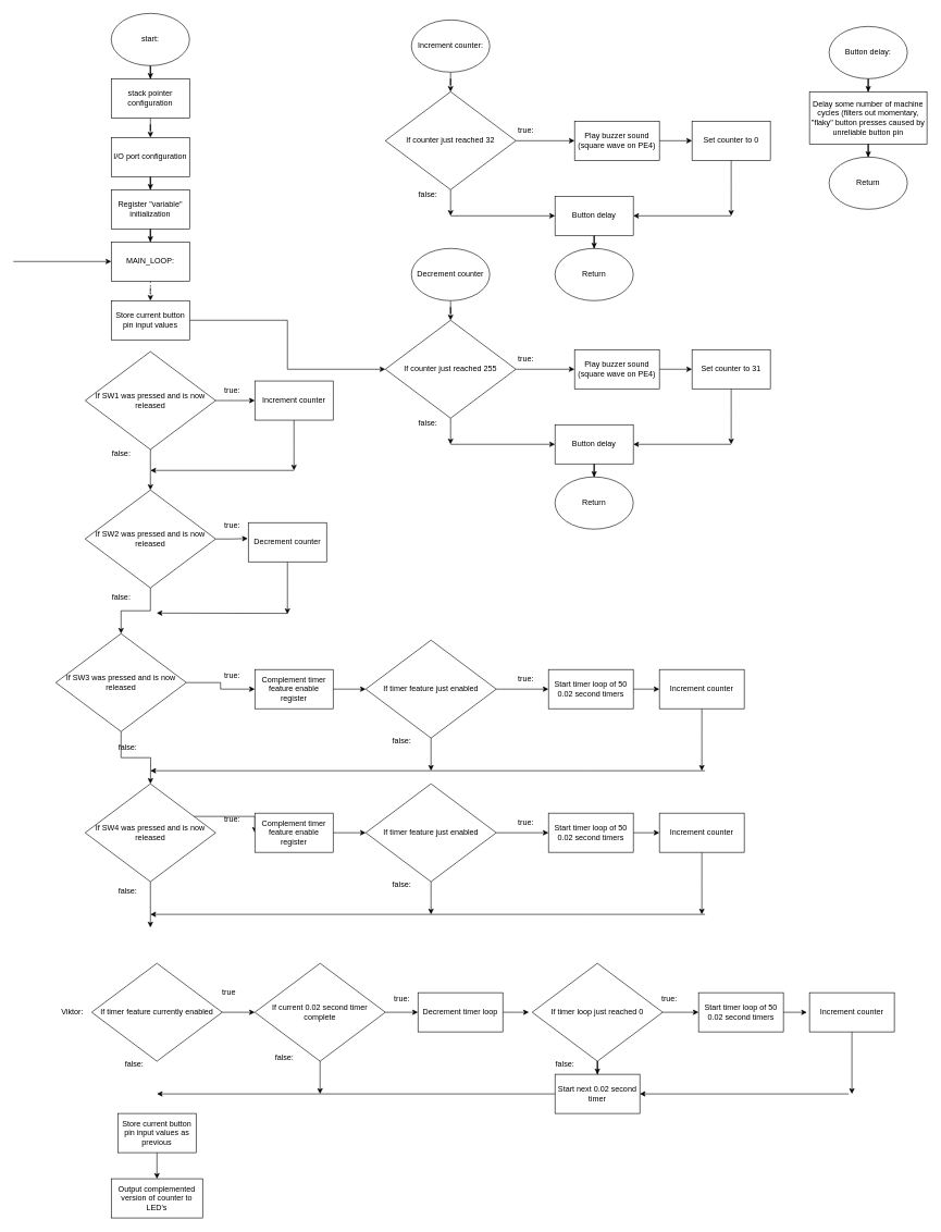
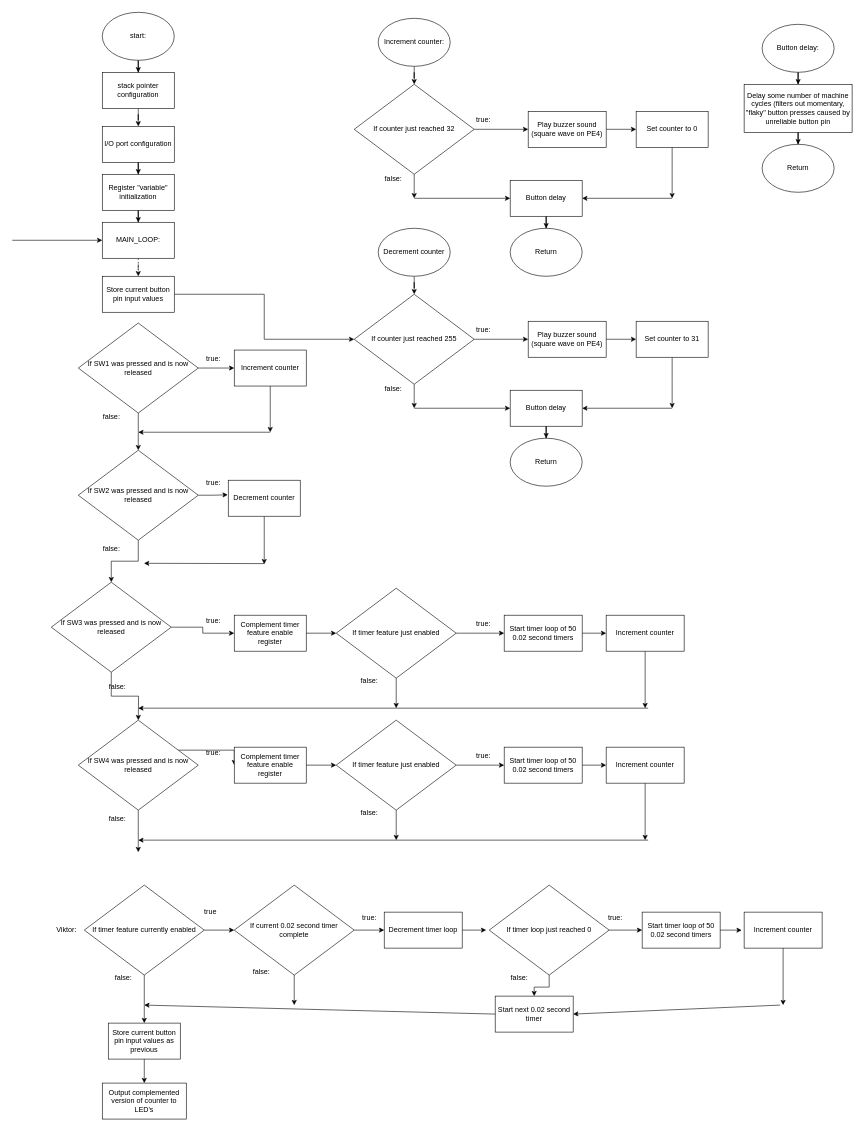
- <mxCell id="93" value="Start next 0.02 second timer" style="rounded=0;whiteSpace=wrap;html=1;" vertex="1" parent="1"><mxGeometry x="850" y="1645" width="130" height="60" as="geometry" /></mxCell>
+ <mxCell id="93" value="Start next 0.02 second timer" style="rounded=0;whiteSpace=wrap;html=1;" vertex="1" parent="1"><mxGeometry x="825" y="1660" width="130" height="60" as="geometry" /></mxCell>
+ <mxCell id="85" style="edgeStyle=orthogonalEdgeStyle;rounded=0;orthogonalLoop=1;jettySize=auto;html=1;entryX=0.5;entryY=0;entryDx=0;entryDy=0;" edge="1" parent="1" source="87" target="104"><mxGeometry relative="1" as="geometry" /></mxCell>
